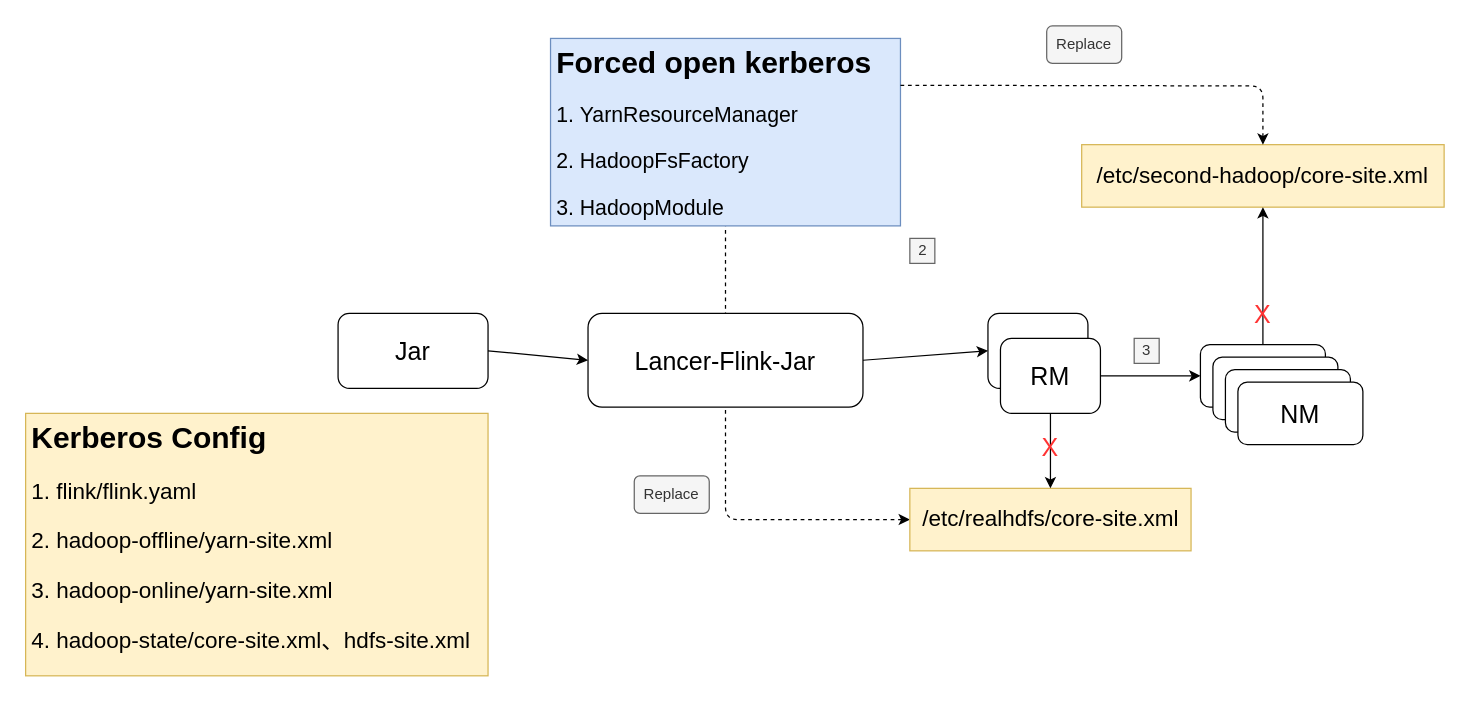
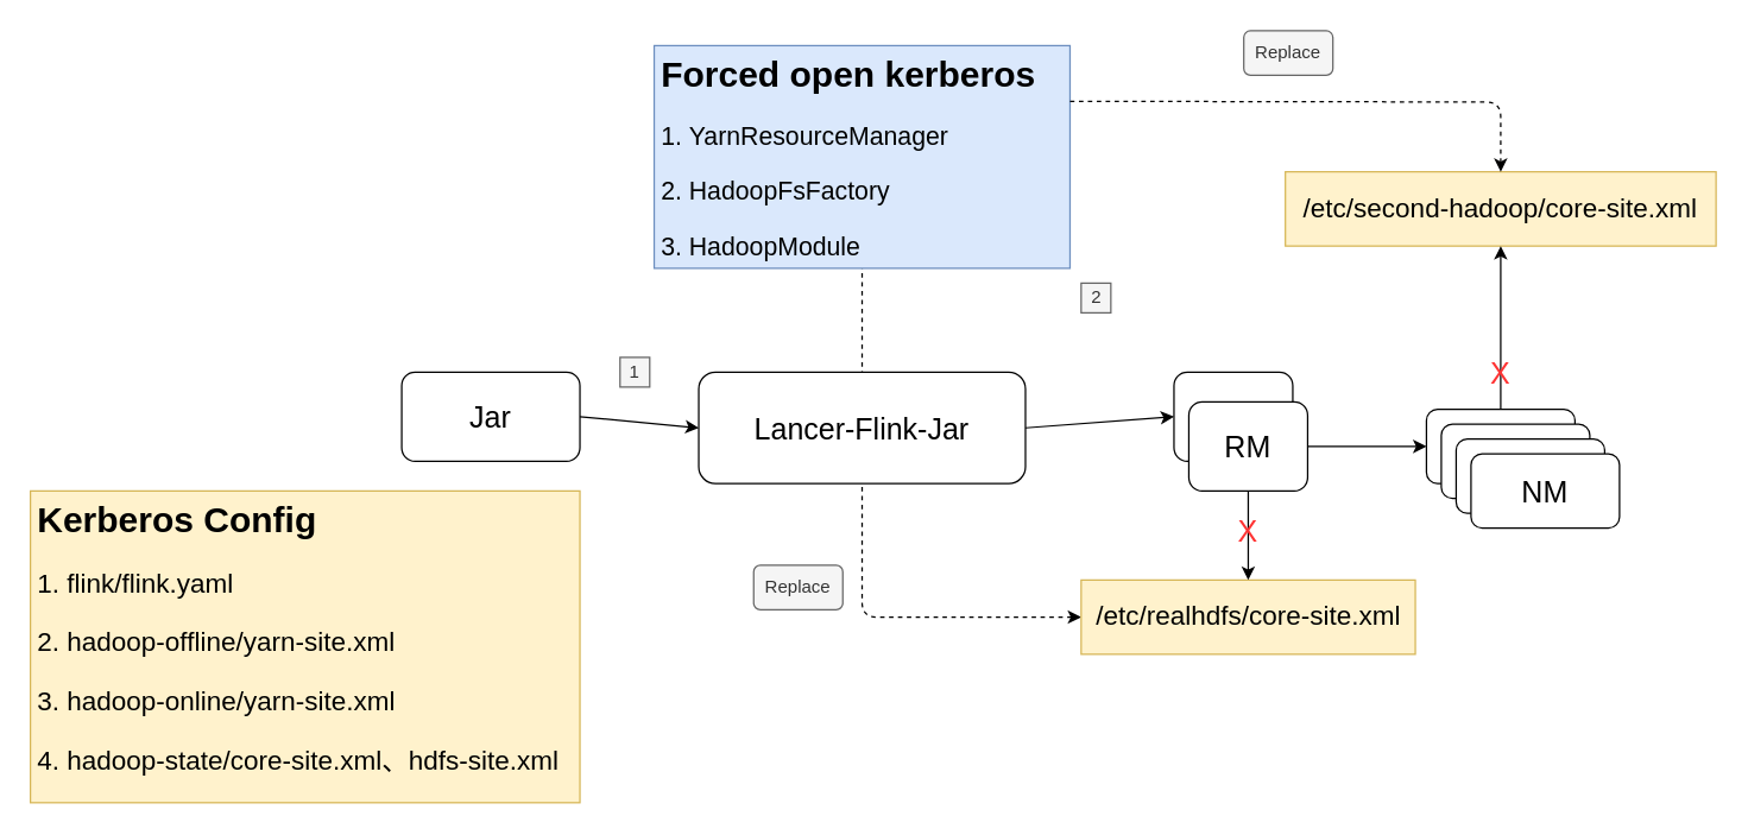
+ <mxCell id="27" value="1" style="text;html=1;strokeColor=#666666;fillColor=#f5f5f5;align=center;verticalAlign=middle;whiteSpace=wrap;rounded=0;fontColor=#333333;" vertex="1" parent="1"><mxGeometry x="417" y="240" width="20" height="20" as="geometry" /></mxCell>
- <mxCell id="29" value="3" style="text;html=1;strokeColor=#666666;fillColor=#f5f5f5;align=center;verticalAlign=middle;whiteSpace=wrap;rounded=0;fontColor=#333333;" vertex="1" parent="1"><mxGeometry x="907" y="270" width="20" height="20" as="geometry" /></mxCell>
